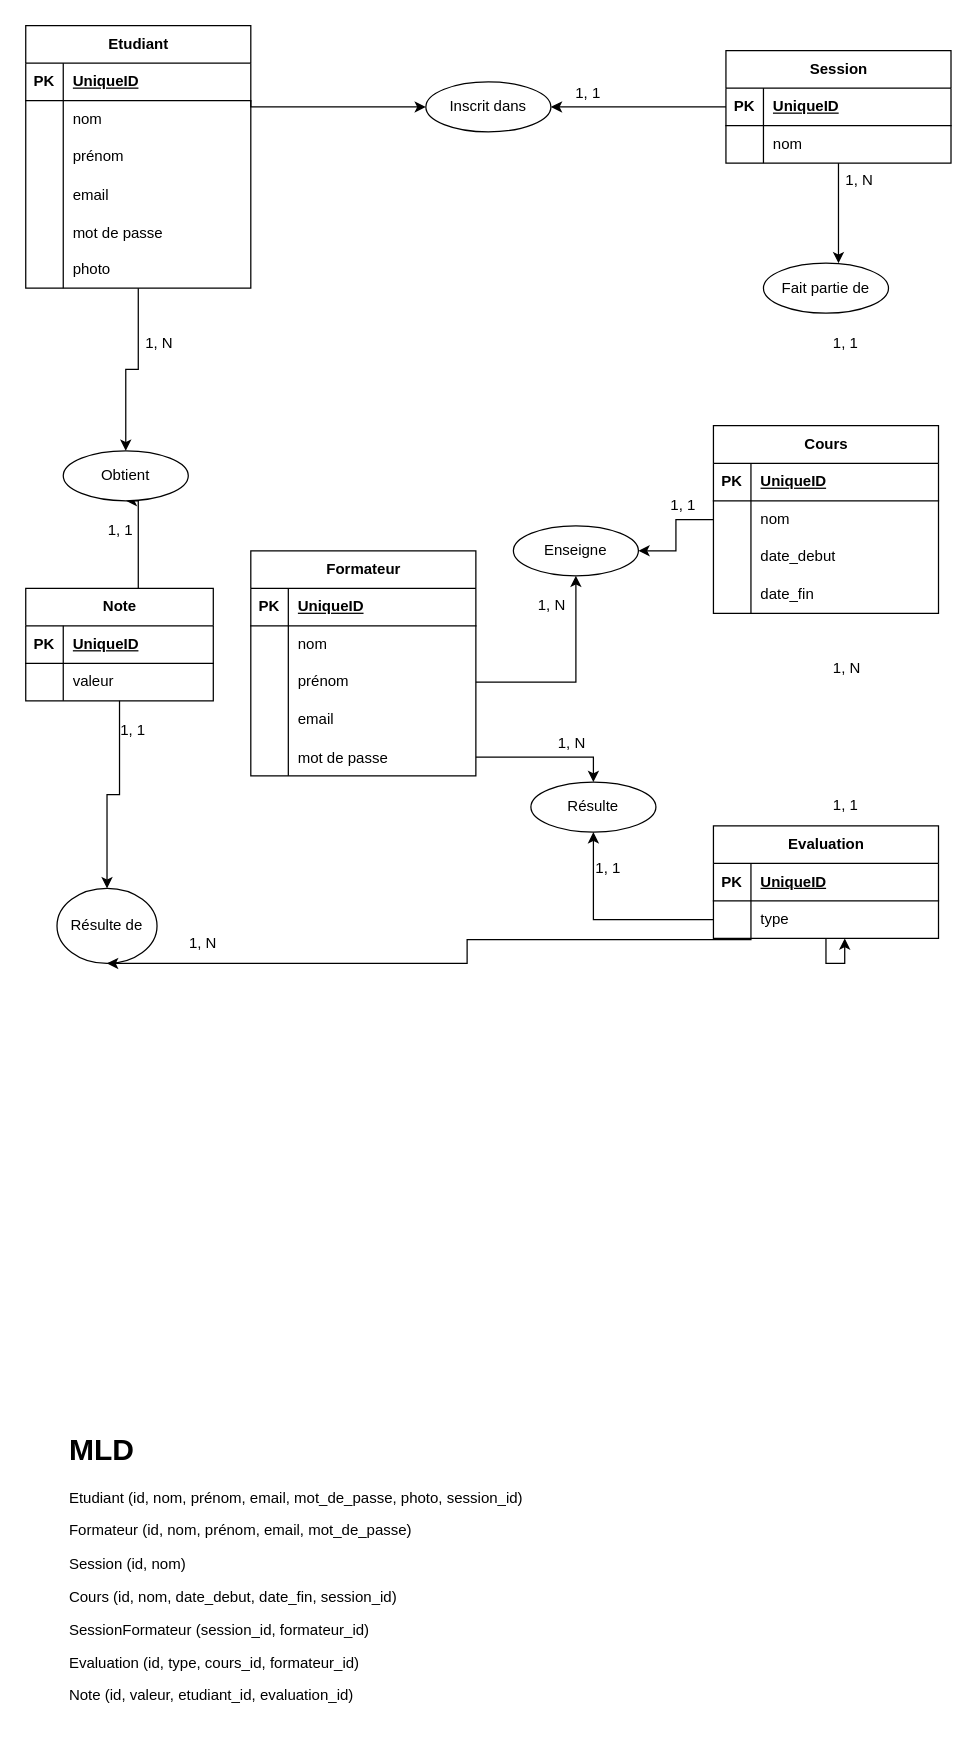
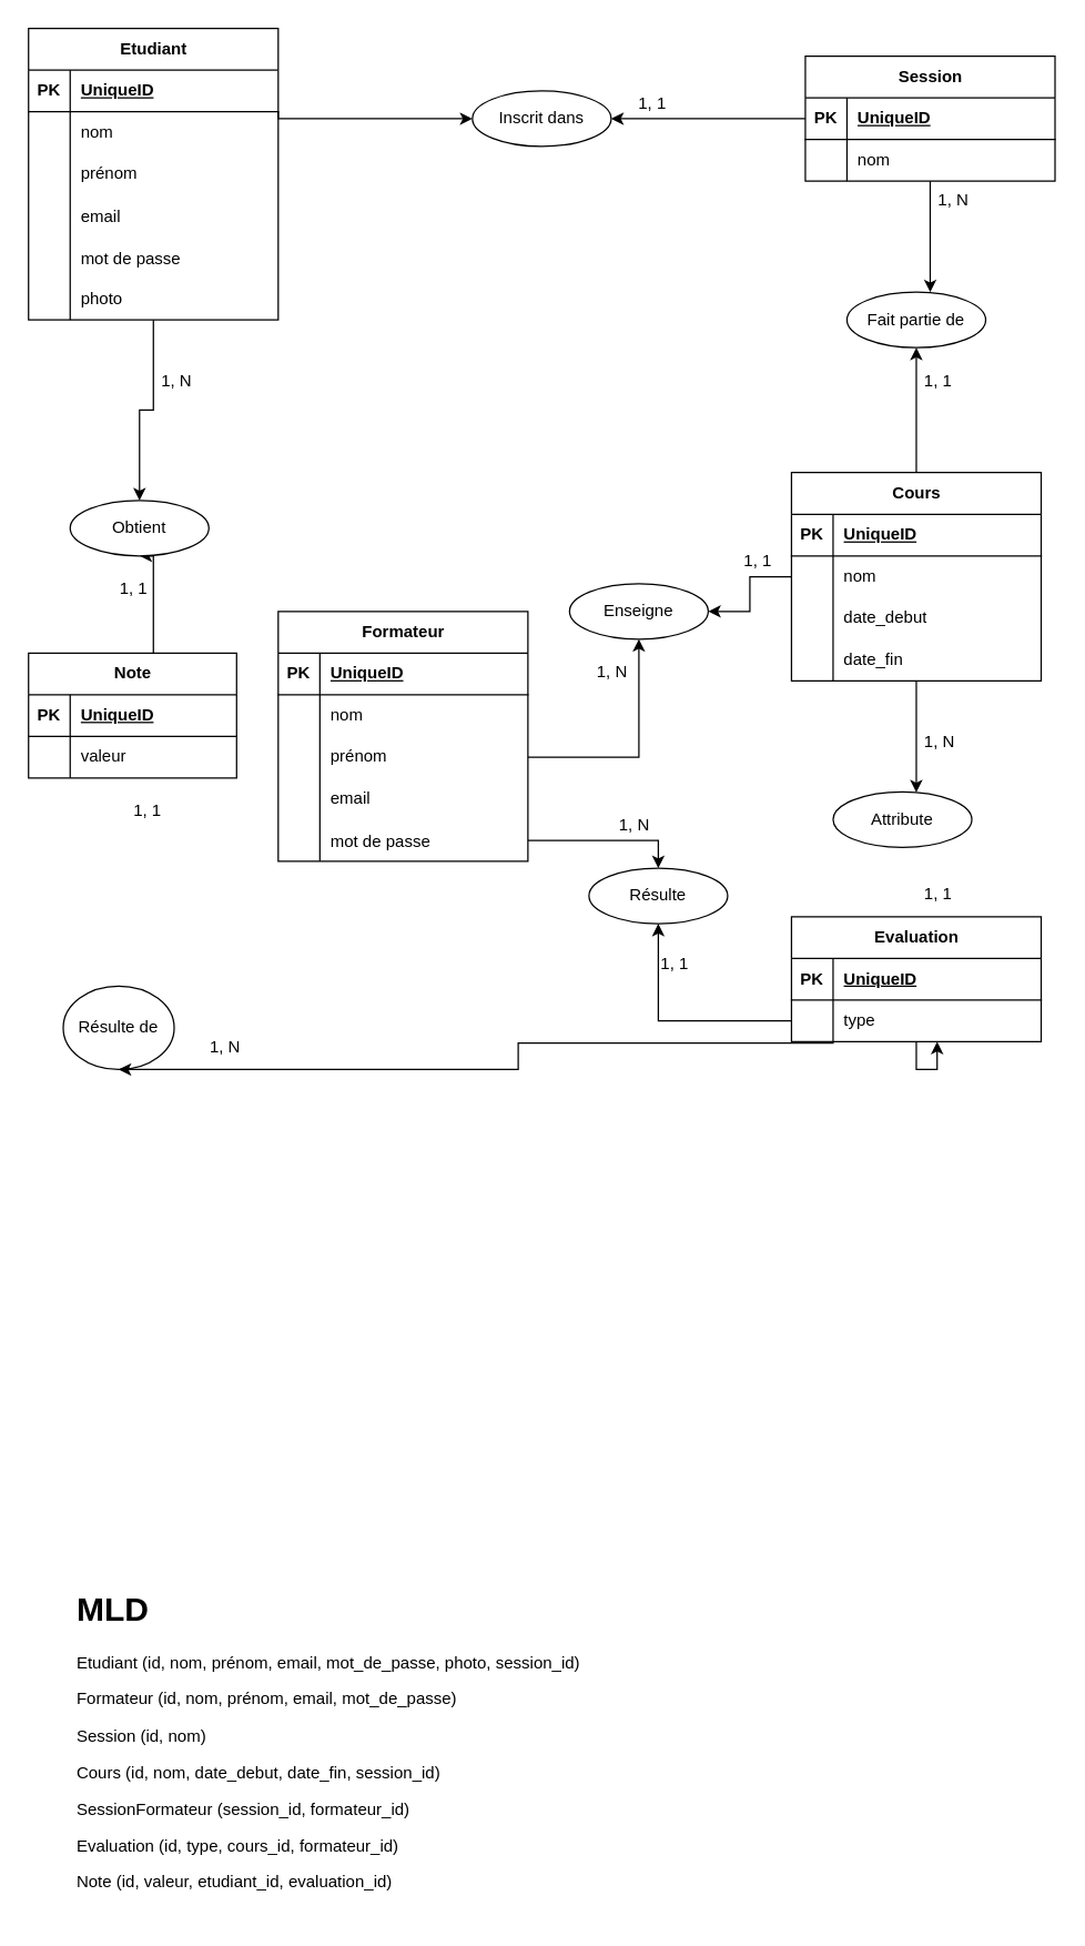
+ <mxCell id="86" style="edgeStyle=orthogonalEdgeStyle;rounded=0;orthogonalLoop=1;jettySize=auto;html=1;" edge="1" parent="1" source="46" target="76"><mxGeometry relative="1" as="geometry" /></mxCell>
+ <mxCell id="45" style="edgeStyle=orthogonalEdgeStyle;rounded=0;orthogonalLoop=1;jettySize=auto;html=1;" edge="1" parent="1" source="46" target="79"><mxGeometry relative="1" as="geometry"><Array as="points"><mxPoint x="660" y="550" /><mxPoint x="660" y="550" /></Array></mxGeometry></mxCell>
+ <mxCell id="79" value="Attribute" style="ellipse;whiteSpace=wrap;html=1;align=center;" vertex="1" parent="1"><mxGeometry x="600" y="570" width="100" height="40" as="geometry" /></mxCell>
- <mxCell id="67" style="edgeStyle=orthogonalEdgeStyle;rounded=0;orthogonalLoop=1;jettySize=auto;html=1;entryX=0.5;entryY=0;entryDx=0;entryDy=0;" edge="1" parent="1" source="68" target="99"><mxGeometry relative="1" as="geometry" /></mxCell>
